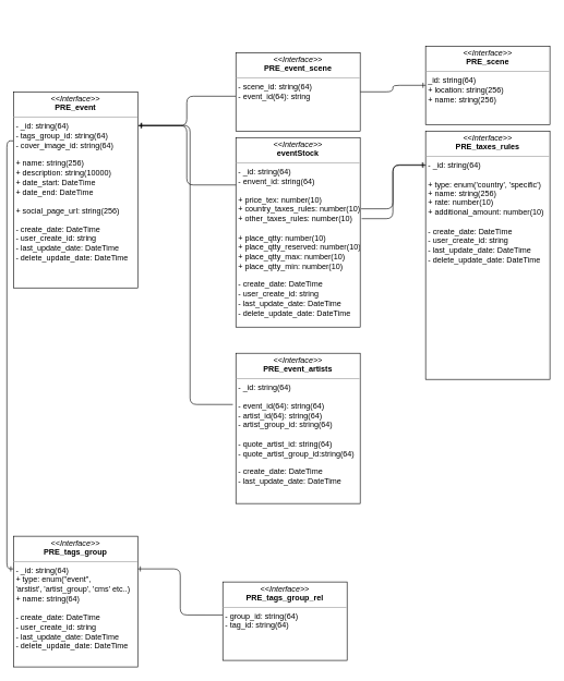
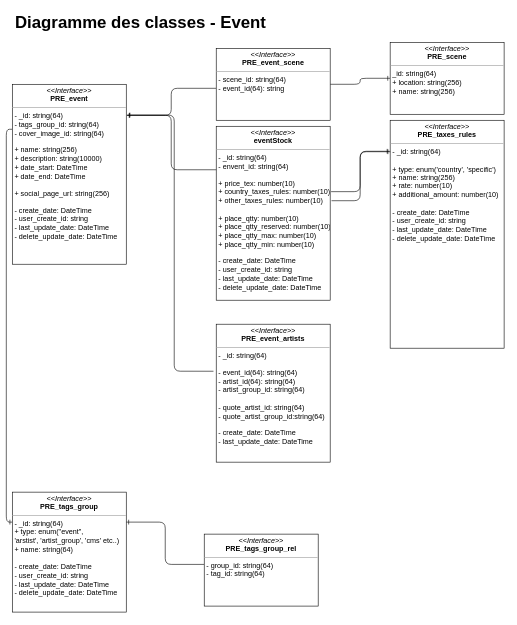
+ <mxCell id="13" value="Diagramme des classes - Event" style="text;align=left;fontStyle=1;verticalAlign=middle;spacingLeft=3;spacingRight=3;strokeColor=none;rotatable=0;points=[[0,0.5],[1,0.5]];portConstraint=eastwest;fontSize=28;" vertex="1" parent="1"><mxGeometry x="20" y="20" width="820" height="26" as="geometry" /></mxCell>
